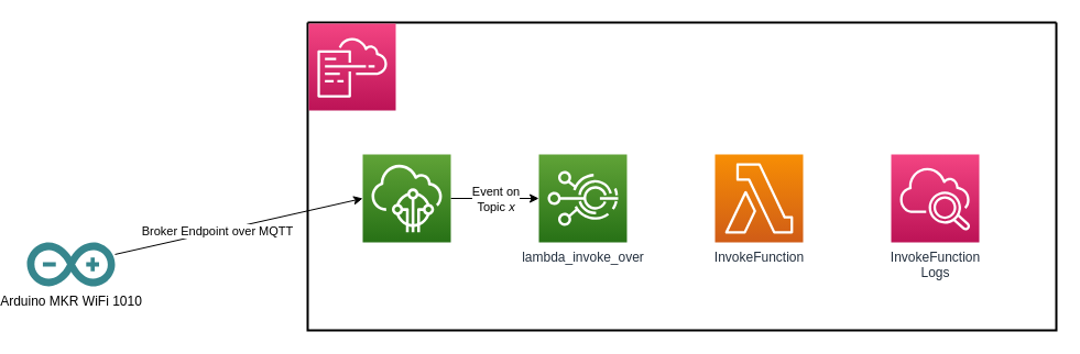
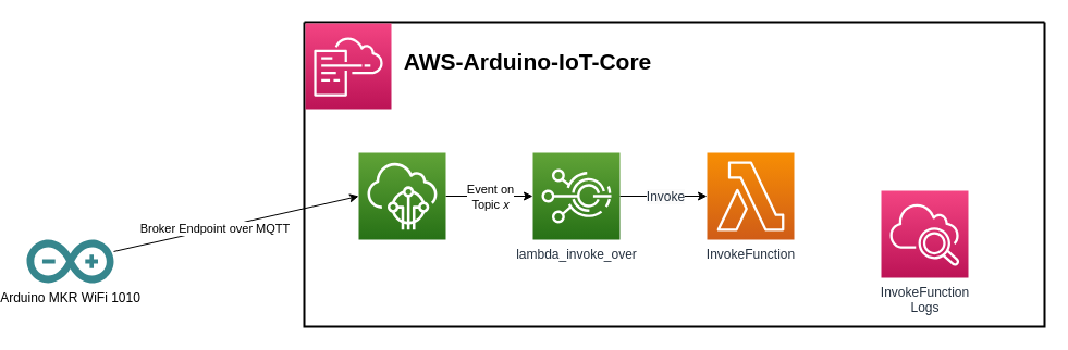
+ <mxCell id="3" value="&lt;h2 class=&quot;awsui_header-text_1r9lg_5gt1n_553&quot; style=&quot;font-size: 21px&quot;&gt;AWS-Arduino-IoT-Core&lt;/h2&gt;" style="text;html=1;align=center;verticalAlign=middle;resizable=0;points=[];autosize=1;strokeColor=none;fillColor=none;fontSize=21;" parent="2" vertex="1"><mxGeometry x="80" y="1" width="250" height="70" as="geometry" /></mxCell>
+ <mxCell id="8" style="edgeStyle=none;html=1;entryX=0;entryY=0.5;entryDx=0;entryDy=0;entryPerimeter=0;" edge="1" parent="2" source="10" target="11"><mxGeometry relative="1" as="geometry" /></mxCell>
+ <mxCell id="9" value="&lt;span style=&quot;color: rgb(35, 47, 62); font-size: 12px; background-color: rgb(251, 251, 251);&quot;&gt;Invoke&lt;/span&gt;" style="edgeLabel;html=1;align=center;verticalAlign=middle;resizable=0;points=[];" vertex="1" connectable="0" parent="8"><mxGeometry x="-0.257" y="1" relative="1" as="geometry"><mxPoint x="11" y="1" as="offset" /></mxGeometry></mxCell>
- <mxCell id="12" value="InvokeFunction&lt;br&gt;Logs" style="sketch=0;points=[[0,0,0],[0.25,0,0],[0.5,0,0],[0.75,0,0],[1,0,0],[0,1,0],[0.25,1,0],[0.5,1,0],[0.75,1,0],[1,1,0],[0,0.25,0],[0,0.5,0],[0,0.75,0],[1,0.25,0],[1,0.5,0],[1,0.75,0]];points=[[0,0,0],[0.25,0,0],[0.5,0,0],[0.75,0,0],[1,0,0],[0,1,0],[0.25,1,0],[0.5,1,0],[0.75,1,0],[1,1,0],[0,0.25,0],[0,0.5,0],[0,0.75,0],[1,0.25,0],[1,0.5,0],[1,0.75,0]];outlineConnect=0;fontColor=#232F3E;gradientColor=#F34482;gradientDirection=north;fillColor=#BC1356;strokeColor=#ffffff;dashed=0;verticalLabelPosition=bottom;verticalAlign=top;align=center;html=1;fontSize=12;fontStyle=0;aspect=fixed;shape=mxgraph.aws4.resourceIcon;resIcon=mxgraph.aws4.cloudwatch_2;" vertex="1" parent="2"><mxGeometry x="530" y="120" width="80" height="80" as="geometry" /></mxCell>
+ <mxCell id="12" value="InvokeFunction&lt;br&gt;Logs" style="sketch=0;points=[[0,0,0],[0.25,0,0],[0.5,0,0],[0.75,0,0],[1,0,0],[0,1,0],[0.25,1,0],[0.5,1,0],[0.75,1,0],[1,1,0],[0,0.25,0],[0,0.5,0],[0,0.75,0],[1,0.25,0],[1,0.5,0],[1,0.75,0]];points=[[0,0,0],[0.25,0,0],[0.5,0,0],[0.75,0,0],[1,0,0],[0,1,0],[0.25,1,0],[0.5,1,0],[0.75,1,0],[1,1,0],[0,0.25,0],[0,0.5,0],[0,0.75,0],[1,0.25,0],[1,0.5,0],[1,0.75,0]];outlineConnect=0;fontColor=#232F3E;gradientColor=#F34482;gradientDirection=north;fillColor=#BC1356;strokeColor=#ffffff;dashed=0;verticalLabelPosition=bottom;verticalAlign=top;align=center;html=1;fontSize=12;fontStyle=0;aspect=fixed;shape=mxgraph.aws4.resourceIcon;resIcon=mxgraph.aws4.cloudwatch_2;" vertex="1" parent="2"><mxGeometry x="530" y="155" width="80" height="80" as="geometry" /></mxCell>
